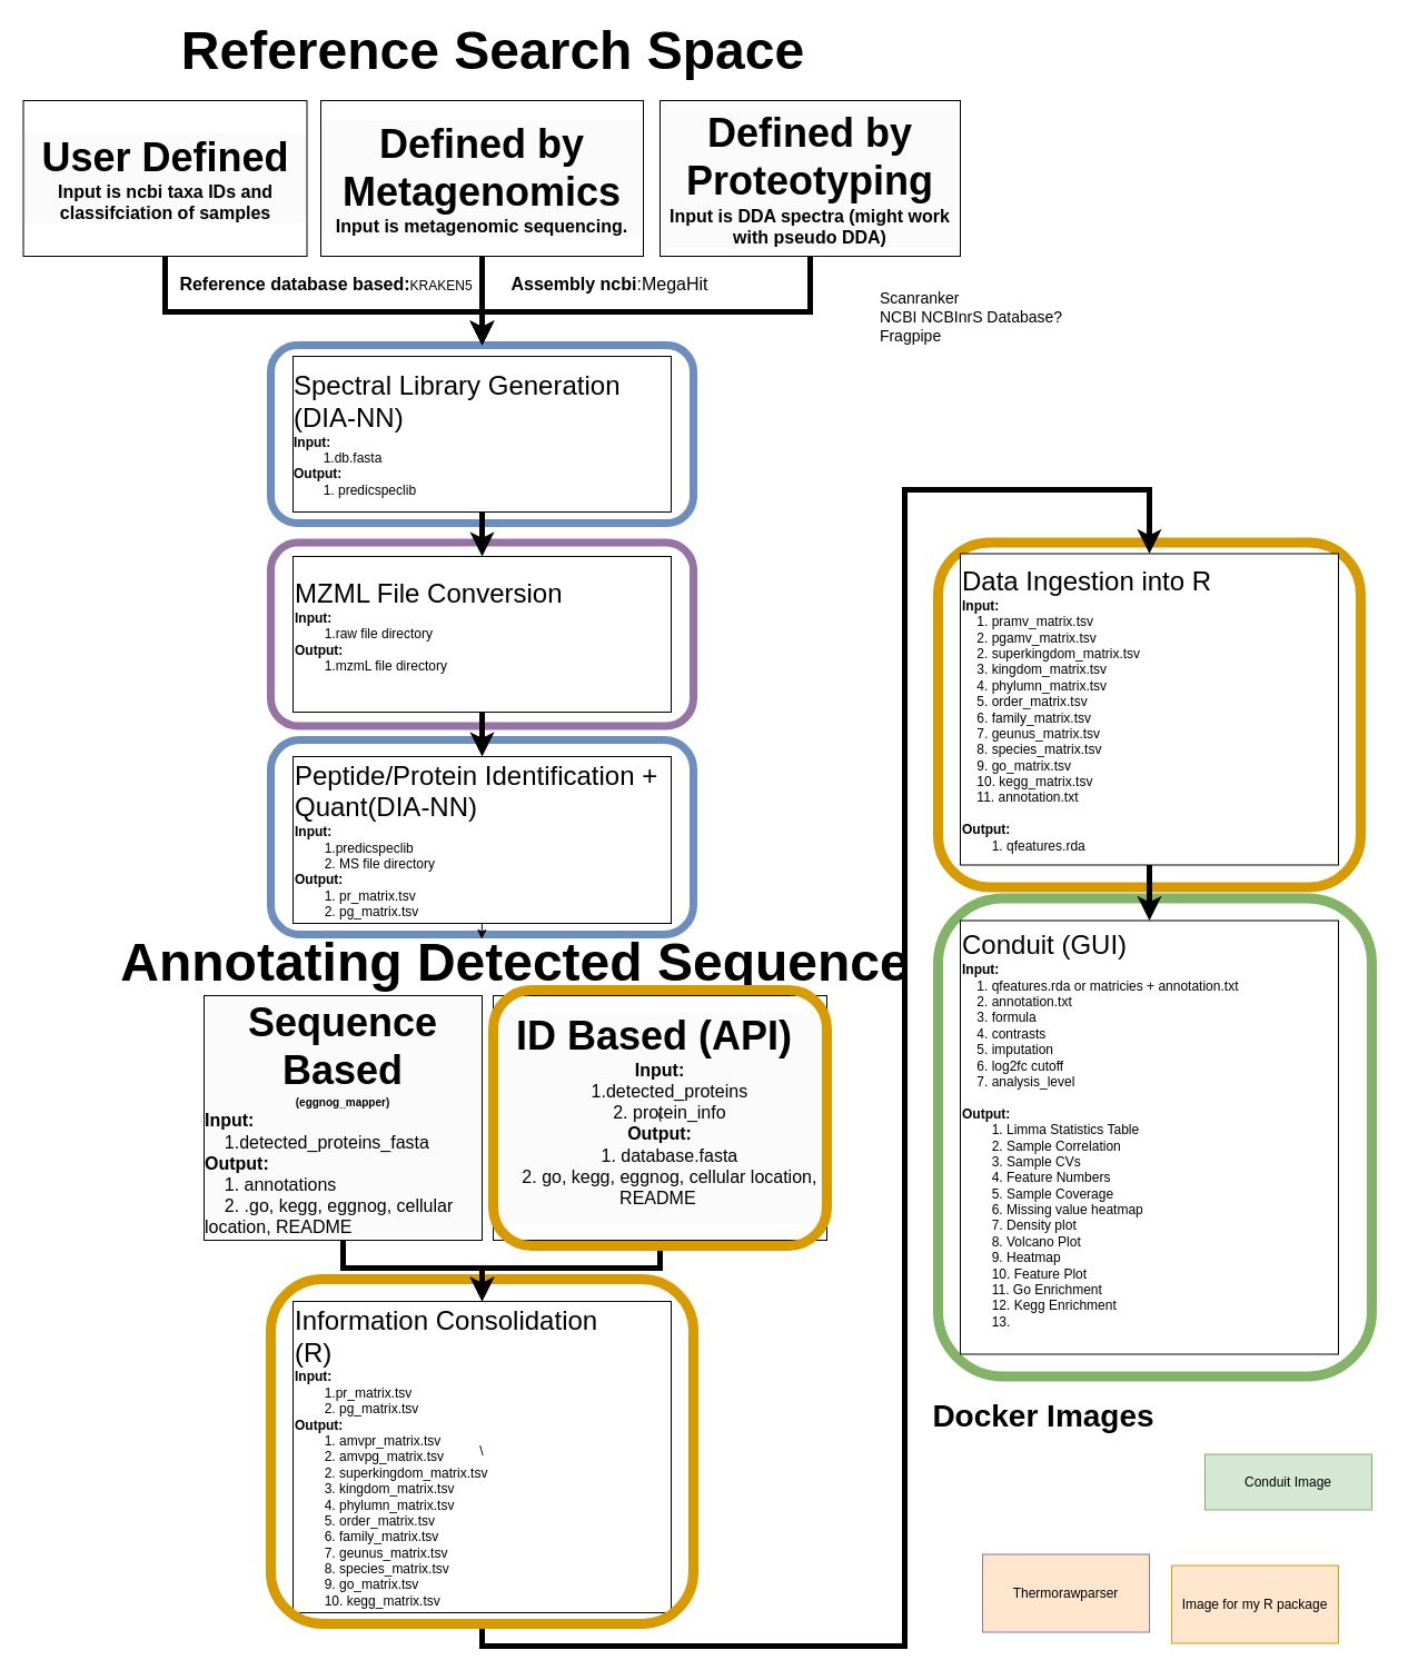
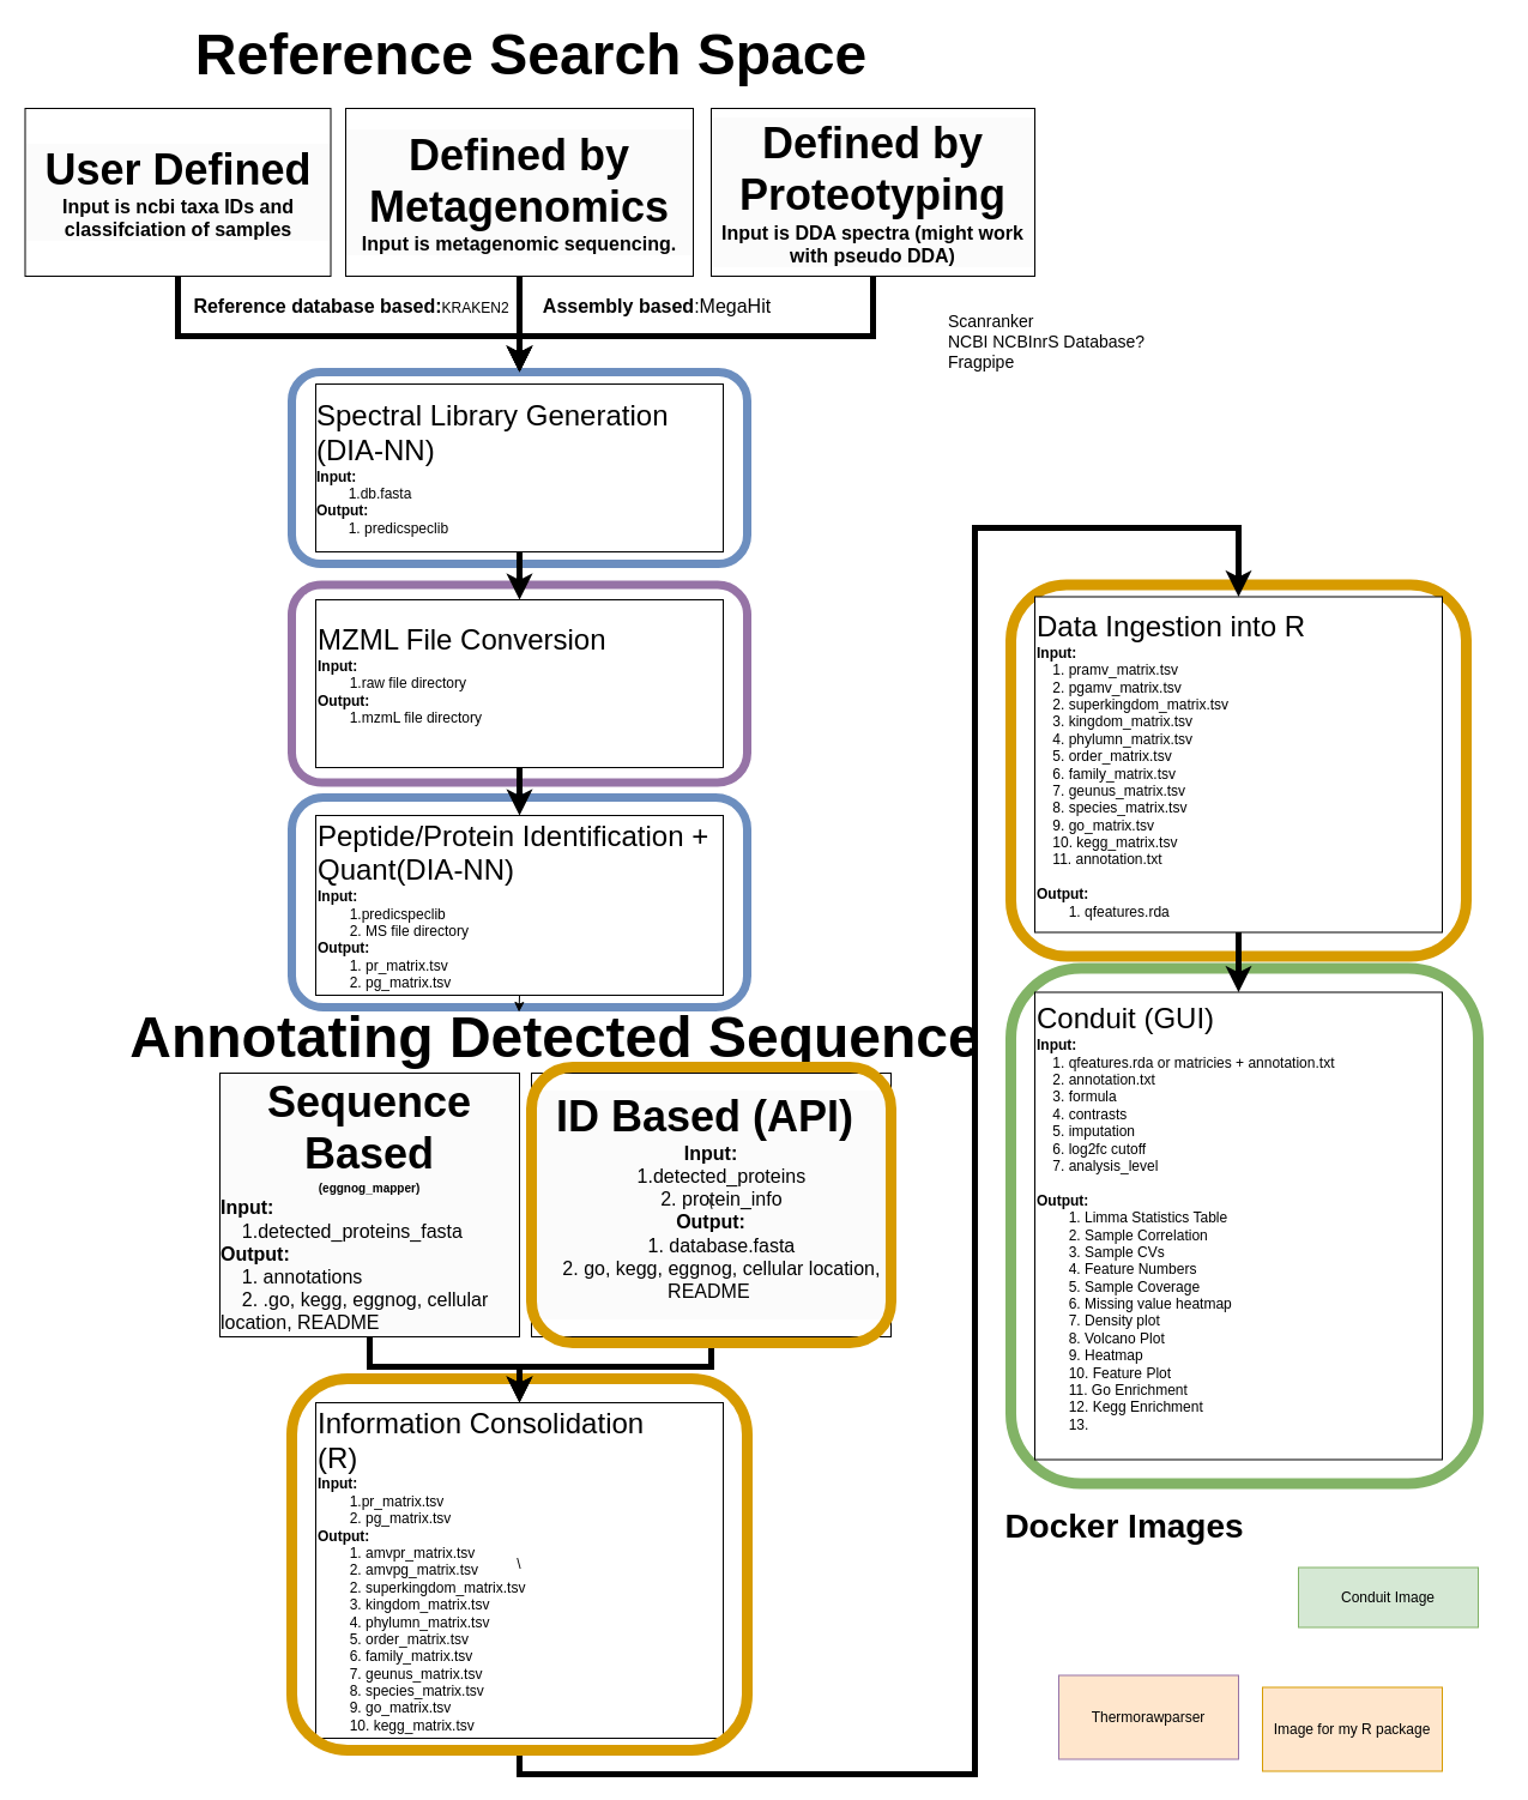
- <mxCell id="37" value="&lt;font style=&quot;&quot;&gt;&lt;b style=&quot;&quot;&gt;&lt;font style=&quot;font-size: 16px;&quot;&gt;Reference database based:&lt;/font&gt;&lt;/b&gt;KRAKEN5&lt;/font&gt;" style="text;html=1;strokeColor=none;fillColor=none;align=center;verticalAlign=middle;whiteSpace=wrap;rounded=0;" parent="2" vertex="1"><mxGeometry x="122.5" y="215" width="300" height="40" as="geometry" /></mxCell>
+ <mxCell id="37" value="&lt;font style=&quot;&quot;&gt;&lt;b style=&quot;&quot;&gt;&lt;font style=&quot;font-size: 16px;&quot;&gt;Reference database based:&lt;/font&gt;&lt;/b&gt;KRAKEN2&lt;/font&gt;" style="text;html=1;strokeColor=none;fillColor=none;align=center;verticalAlign=middle;whiteSpace=wrap;rounded=0;" parent="2" vertex="1"><mxGeometry x="122.5" y="215" width="300" height="40" as="geometry" /></mxCell>
- <mxCell id="36" value="&lt;font style=&quot;font-size: 16px;&quot;&gt;&lt;b&gt;Assembly ncbi&lt;/b&gt;:MegaHit&lt;/font&gt;" style="text;html=1;strokeColor=none;fillColor=none;align=center;verticalAlign=middle;whiteSpace=wrap;rounded=0;" parent="2" vertex="1"><mxGeometry x="412.5" y="215" width="230" height="40" as="geometry" /></mxCell>
+ <mxCell id="36" value="&lt;font style=&quot;font-size: 16px;&quot;&gt;&lt;b&gt;Assembly based&lt;/b&gt;:MegaHit&lt;/font&gt;" style="text;html=1;strokeColor=none;fillColor=none;align=center;verticalAlign=middle;whiteSpace=wrap;rounded=0;" parent="2" vertex="1"><mxGeometry x="412.5" y="215" width="230" height="40" as="geometry" /></mxCell>
